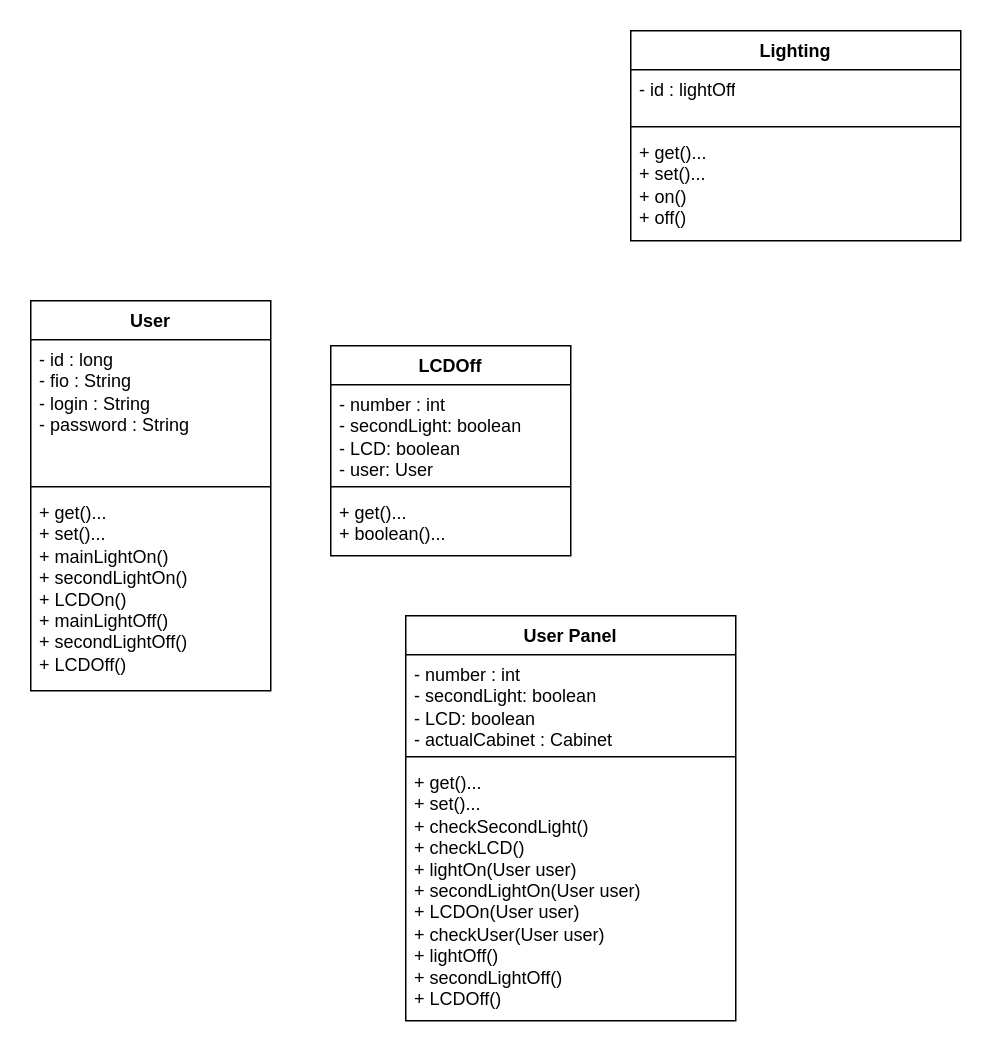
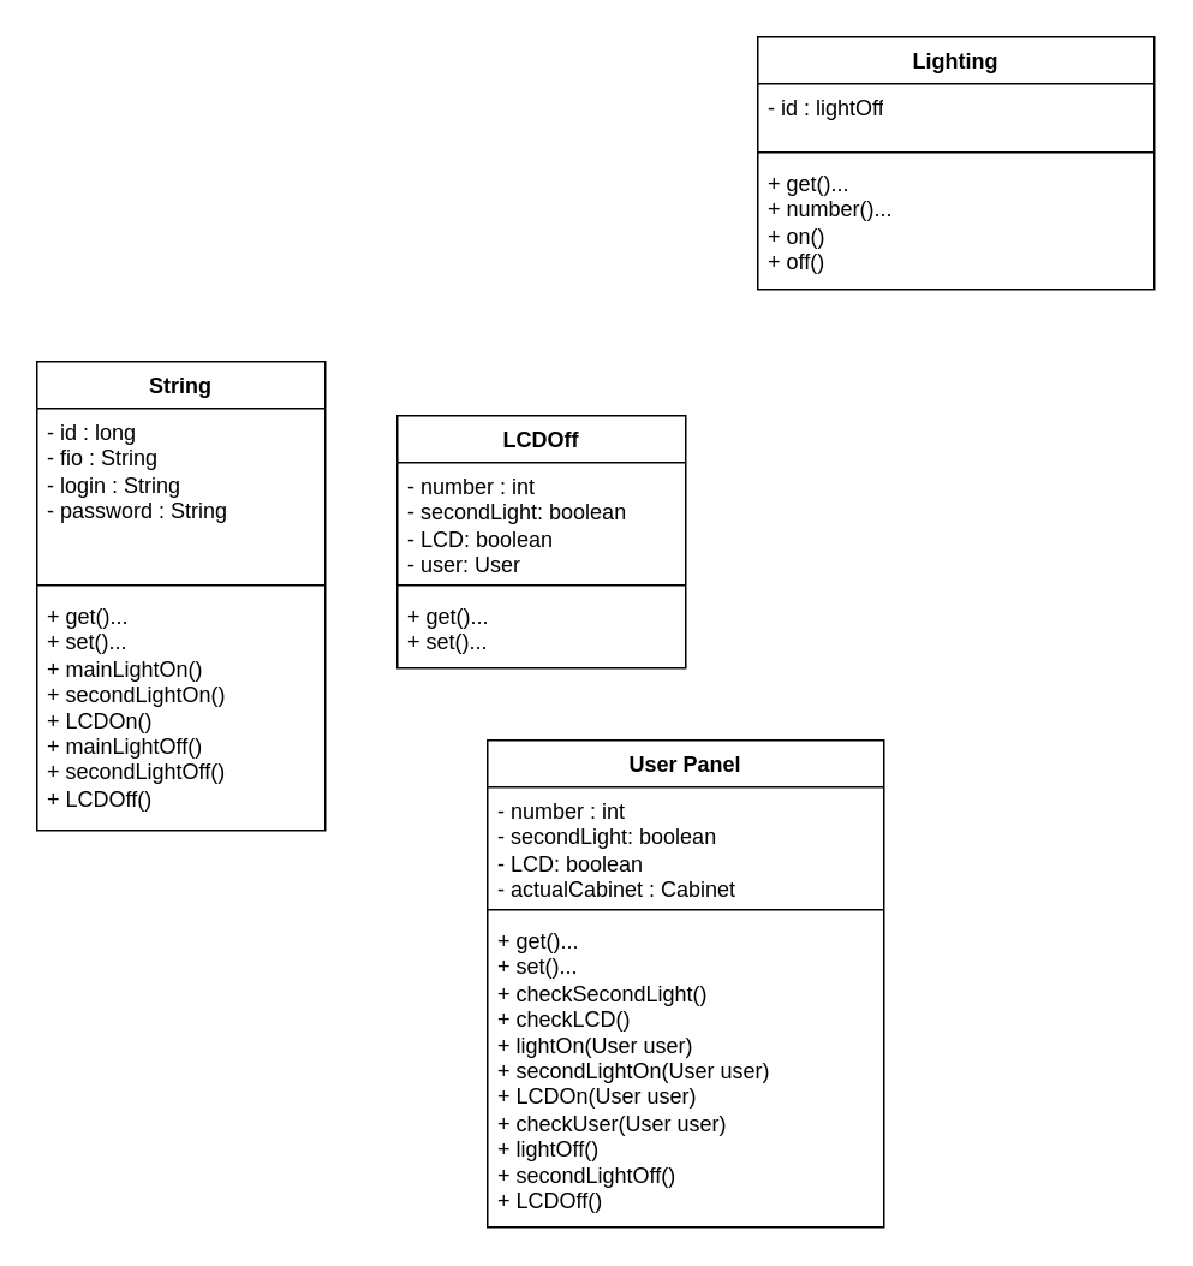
- <mxCell id="17" value="+ get()...&lt;br&gt;+ set()...&lt;br&gt;+ on()&lt;br&gt;+ off()" style="text;strokeColor=none;fillColor=none;align=left;verticalAlign=top;spacingLeft=4;spacingRight=4;overflow=hidden;rotatable=0;points=[[0,0.5],[1,0.5]];portConstraint=eastwest;whiteSpace=wrap;html=1;" vertex="1" parent="14"><mxGeometry y="68" width="220" height="72" as="geometry" /></mxCell>
+ <mxCell id="17" value="+ get()...&lt;br&gt;+ number()...&lt;br&gt;+ on()&lt;br&gt;+ off()" style="text;strokeColor=none;fillColor=none;align=left;verticalAlign=top;spacingLeft=4;spacingRight=4;overflow=hidden;rotatable=0;points=[[0,0.5],[1,0.5]];portConstraint=eastwest;whiteSpace=wrap;html=1;" vertex="1" parent="14"><mxGeometry y="68" width="220" height="72" as="geometry" /></mxCell>
- <mxCell id="2" value="User" style="swimlane;fontStyle=1;align=center;verticalAlign=top;childLayout=stackLayout;horizontal=1;startSize=26;horizontalStack=0;resizeParent=1;resizeParentMax=0;resizeLast=0;collapsible=1;marginBottom=0;whiteSpace=wrap;html=1;" parent="1" vertex="1"><mxGeometry x="20" y="200" width="160" height="260" as="geometry" /></mxCell>
+ <mxCell id="2" value="String" style="swimlane;fontStyle=1;align=center;verticalAlign=top;childLayout=stackLayout;horizontal=1;startSize=26;horizontalStack=0;resizeParent=1;resizeParentMax=0;resizeLast=0;collapsible=1;marginBottom=0;whiteSpace=wrap;html=1;" parent="1" vertex="1"><mxGeometry x="20" y="200" width="160" height="260" as="geometry" /></mxCell>
- <mxCell id="9" value="+ get()...&lt;br&gt;+ boolean()...&lt;br&gt;" style="text;strokeColor=none;fillColor=none;align=left;verticalAlign=top;spacingLeft=4;spacingRight=4;overflow=hidden;rotatable=0;points=[[0,0.5],[1,0.5]];portConstraint=eastwest;whiteSpace=wrap;html=1;" vertex="1" parent="6"><mxGeometry y="98" width="160" height="42" as="geometry" /></mxCell>
+ <mxCell id="9" value="+ get()...&lt;br&gt;+ set()...&lt;br&gt;" style="text;strokeColor=none;fillColor=none;align=left;verticalAlign=top;spacingLeft=4;spacingRight=4;overflow=hidden;rotatable=0;points=[[0,0.5],[1,0.5]];portConstraint=eastwest;whiteSpace=wrap;html=1;" vertex="1" parent="6"><mxGeometry y="98" width="160" height="42" as="geometry" /></mxCell>
